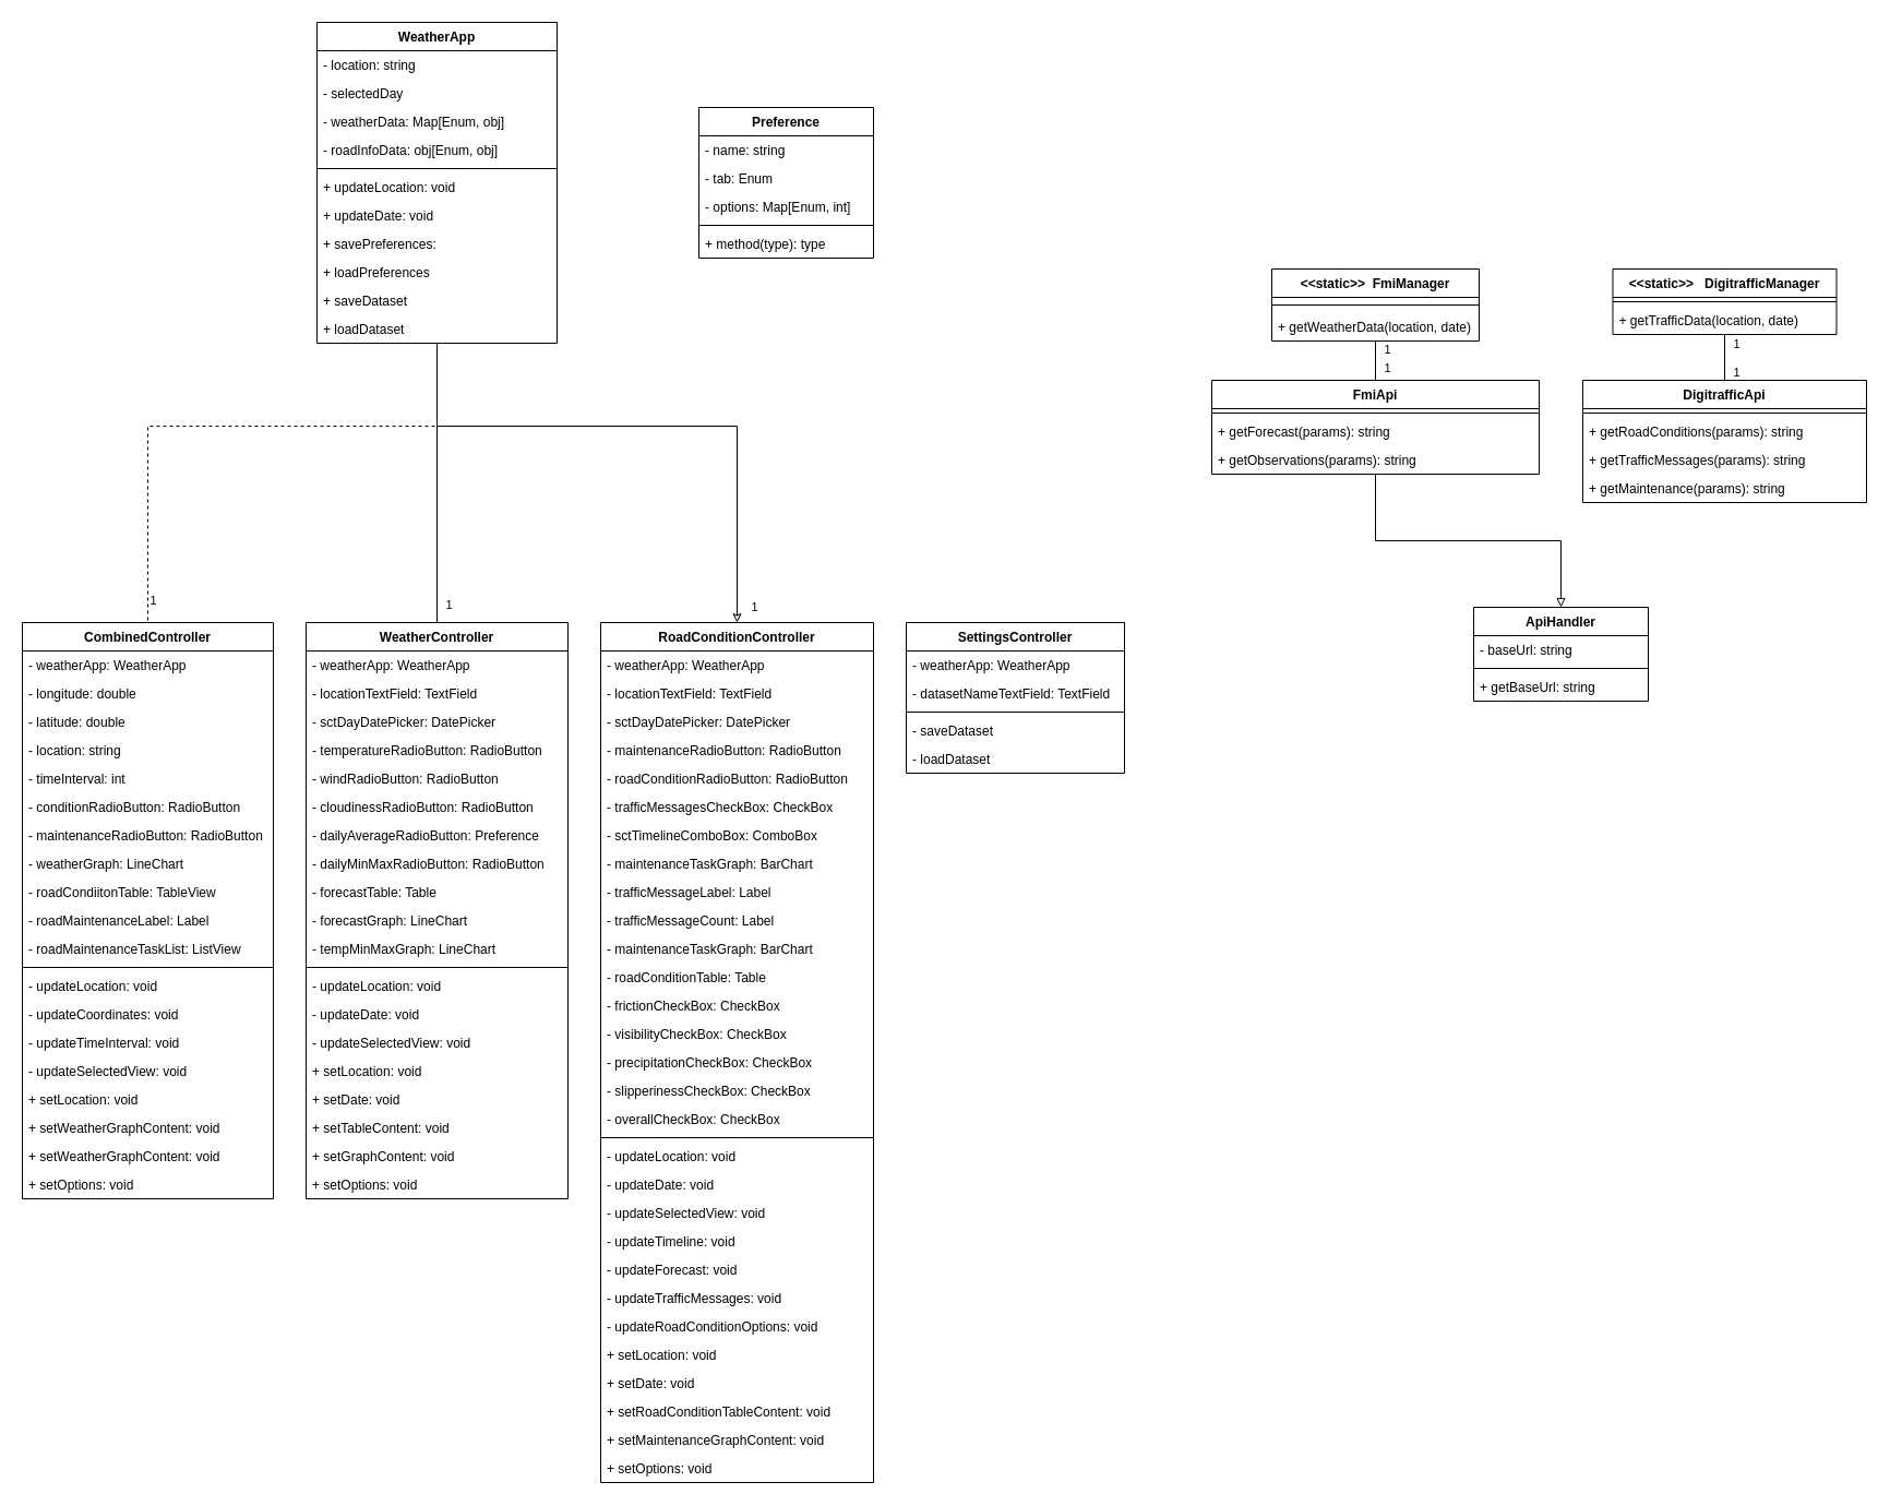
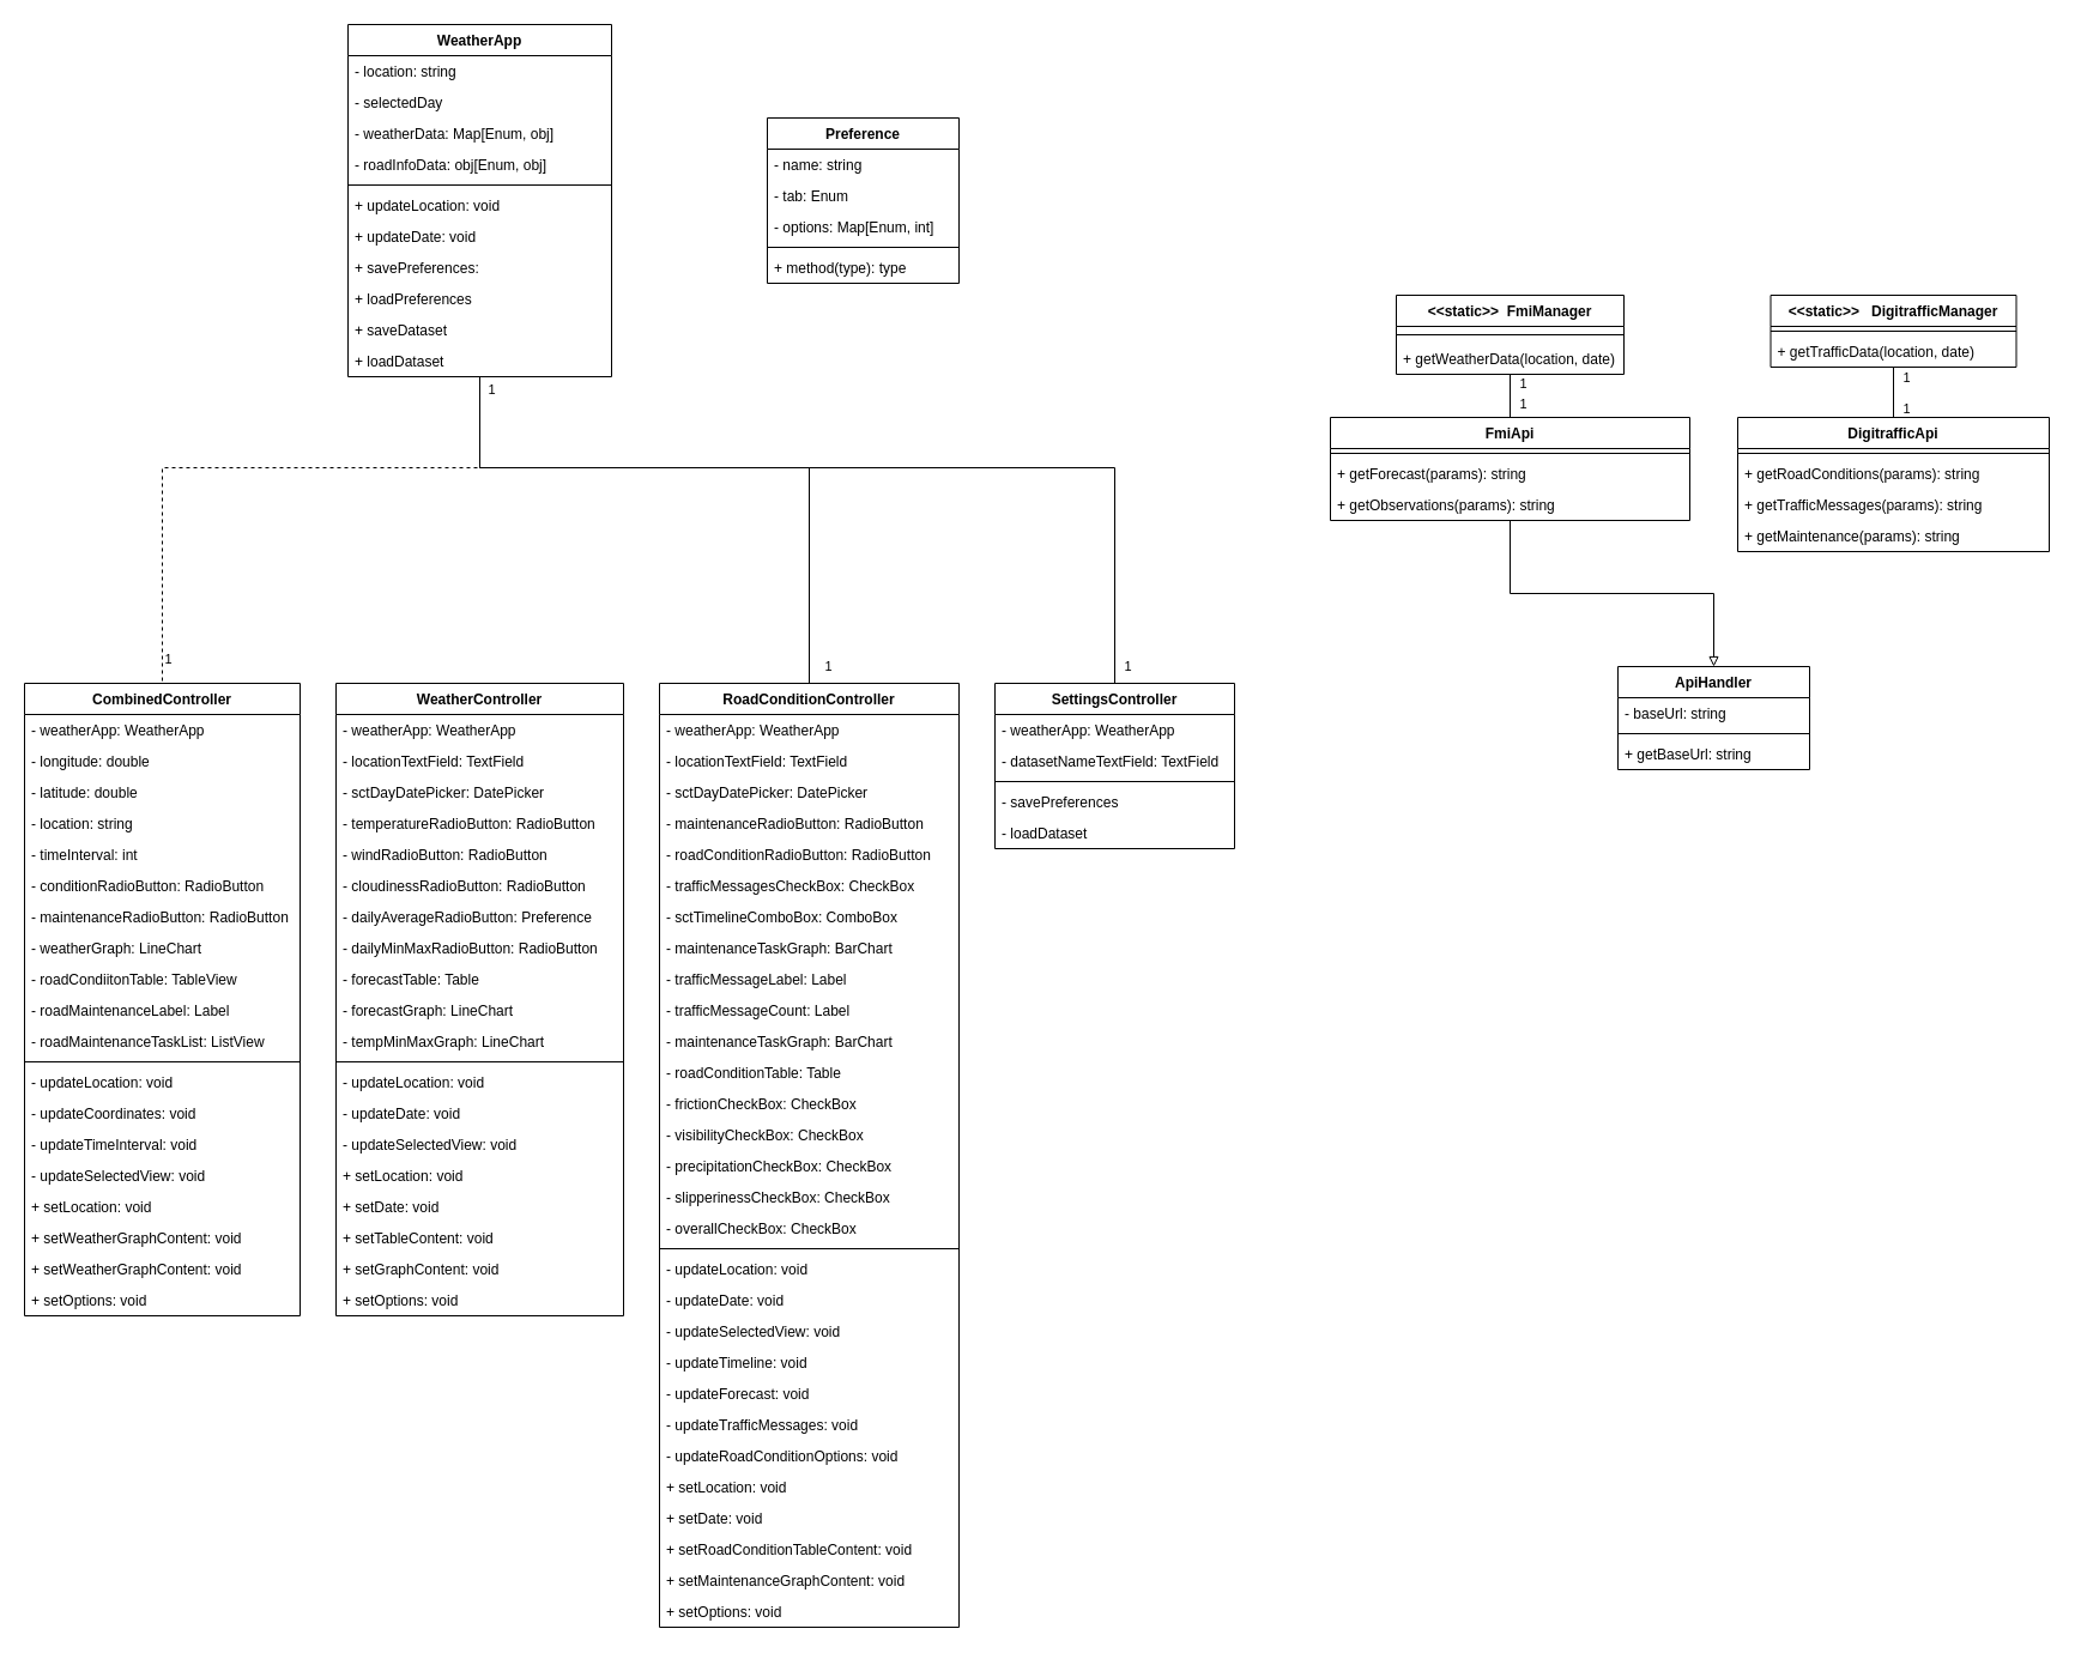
+ <mxCell id="113" value="1" style="edgeStyle=orthogonalEdgeStyle;rounded=0;orthogonalLoop=1;jettySize=auto;html=1;endArrow=none;endFill=0;" edge="1" parent="1" source="115" target="74"><mxGeometry x="0.974" y="-10" relative="1" as="geometry"><Array as="points"><mxPoint x="930" y="390" /><mxPoint x="400" y="390" /></Array><mxPoint y="1" as="offset" /></mxGeometry></mxCell>
+ <mxCell id="114" value="1" style="edgeLabel;html=1;align=center;verticalAlign=middle;resizable=0;points=[];" vertex="1" connectable="0" parent="113"><mxGeometry x="-0.957" y="3" relative="1" as="geometry"><mxPoint x="13" y="2" as="offset" /></mxGeometry></mxCell>
- <mxCell id="70" style="edgeStyle=orthogonalEdgeStyle;rounded=0;orthogonalLoop=1;jettySize=auto;html=1;endArrow=none;endFill=0;" edge="1" parent="1" source="74" target="16"><mxGeometry relative="1" as="geometry" /></mxCell>
- <mxCell id="71" value="1" style="edgeLabel;html=1;align=center;verticalAlign=middle;resizable=0;points=[];" vertex="1" connectable="0" parent="70"><mxGeometry x="0.827" y="1" relative="1" as="geometry"><mxPoint x="9" y="5" as="offset" /></mxGeometry></mxCell>
- <mxCell id="68" style="edgeStyle=orthogonalEdgeStyle;rounded=0;orthogonalLoop=1;jettySize=auto;html=1;endArrow=classic;endFill=0;" edge="1" parent="1" source="74" target="37"><mxGeometry relative="1" as="geometry"><Array as="points"><mxPoint x="400" y="390" /><mxPoint x="675" y="390" /></Array></mxGeometry></mxCell>
+ <mxCell id="68" style="edgeStyle=orthogonalEdgeStyle;rounded=0;orthogonalLoop=1;jettySize=auto;html=1;endArrow=none;endFill=0;" edge="1" parent="1" source="74" target="37"><mxGeometry relative="1" as="geometry"><Array as="points"><mxPoint x="400" y="390" /><mxPoint x="675" y="390" /></Array></mxGeometry></mxCell>
- <mxCell id="119" value="- saveDataset" style="text;strokeColor=none;fillColor=none;align=left;verticalAlign=top;spacingLeft=4;spacingRight=4;overflow=hidden;rotatable=0;points=[[0,0.5],[1,0.5]];portConstraint=eastwest;" parent="115" vertex="1"><mxGeometry y="86" width="200" height="26" as="geometry" /></mxCell>
+ <mxCell id="119" value="- savePreferences" style="text;strokeColor=none;fillColor=none;align=left;verticalAlign=top;spacingLeft=4;spacingRight=4;overflow=hidden;rotatable=0;points=[[0,0.5],[1,0.5]];portConstraint=eastwest;" parent="115" vertex="1"><mxGeometry y="86" width="200" height="26" as="geometry" /></mxCell>
